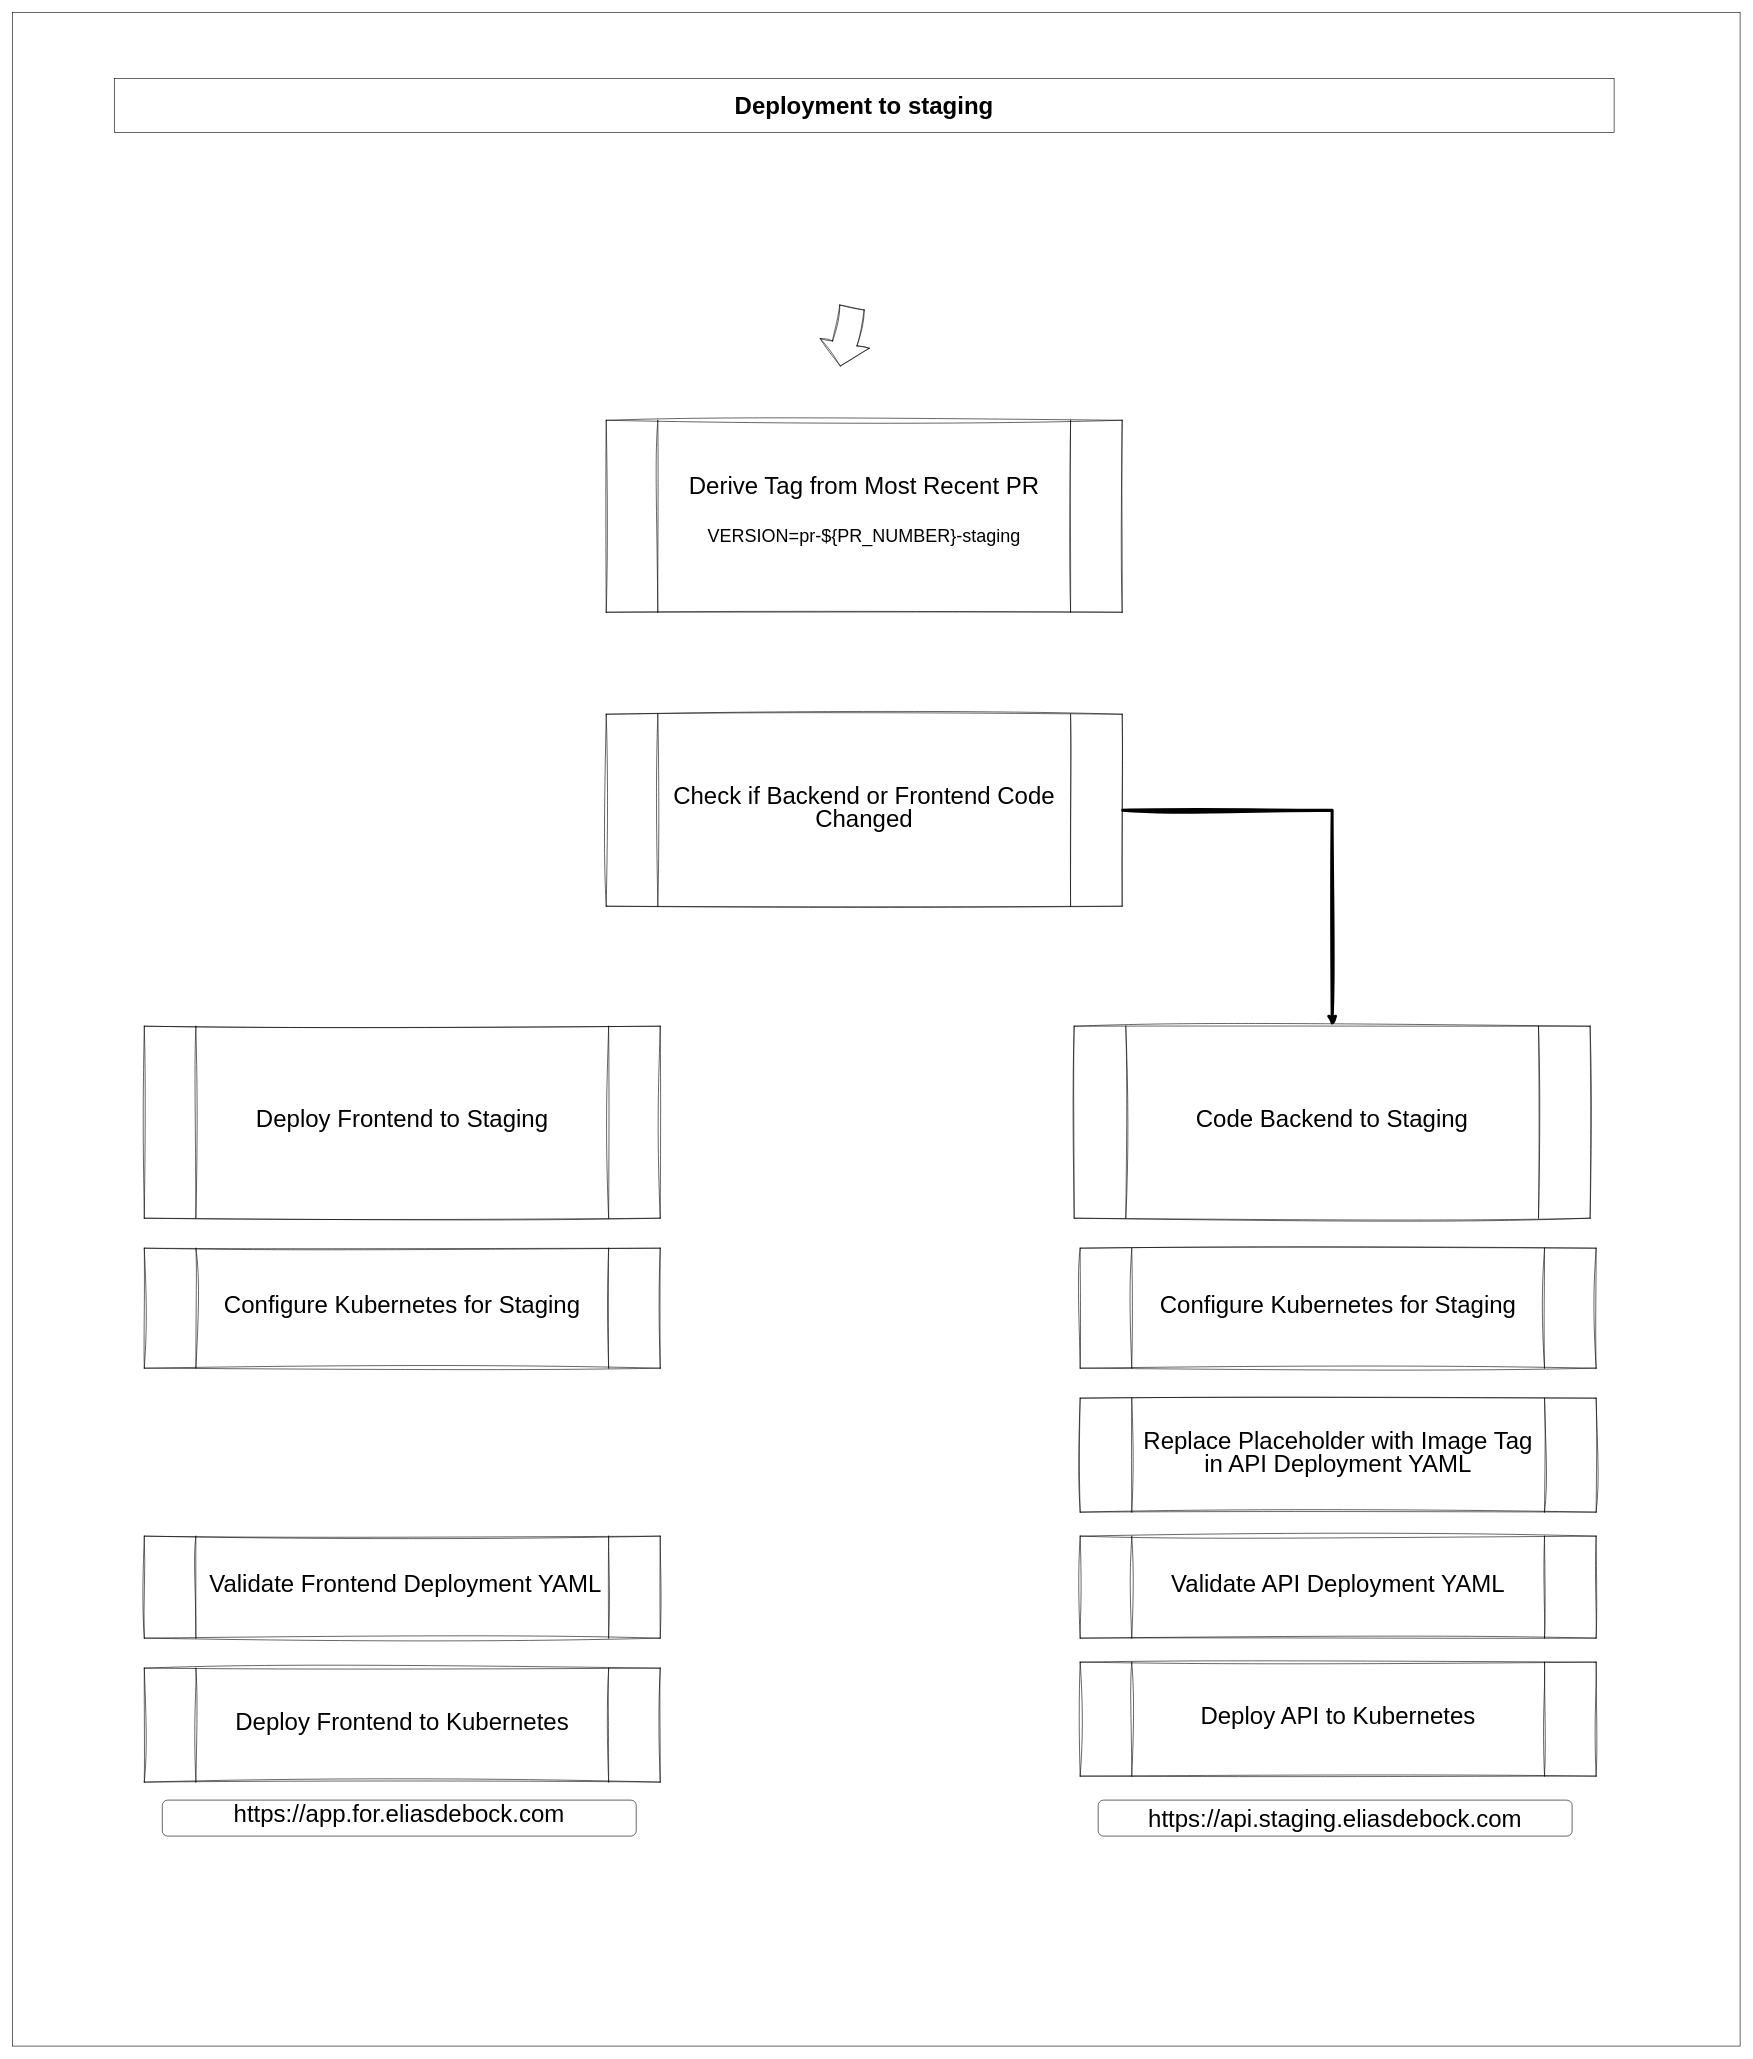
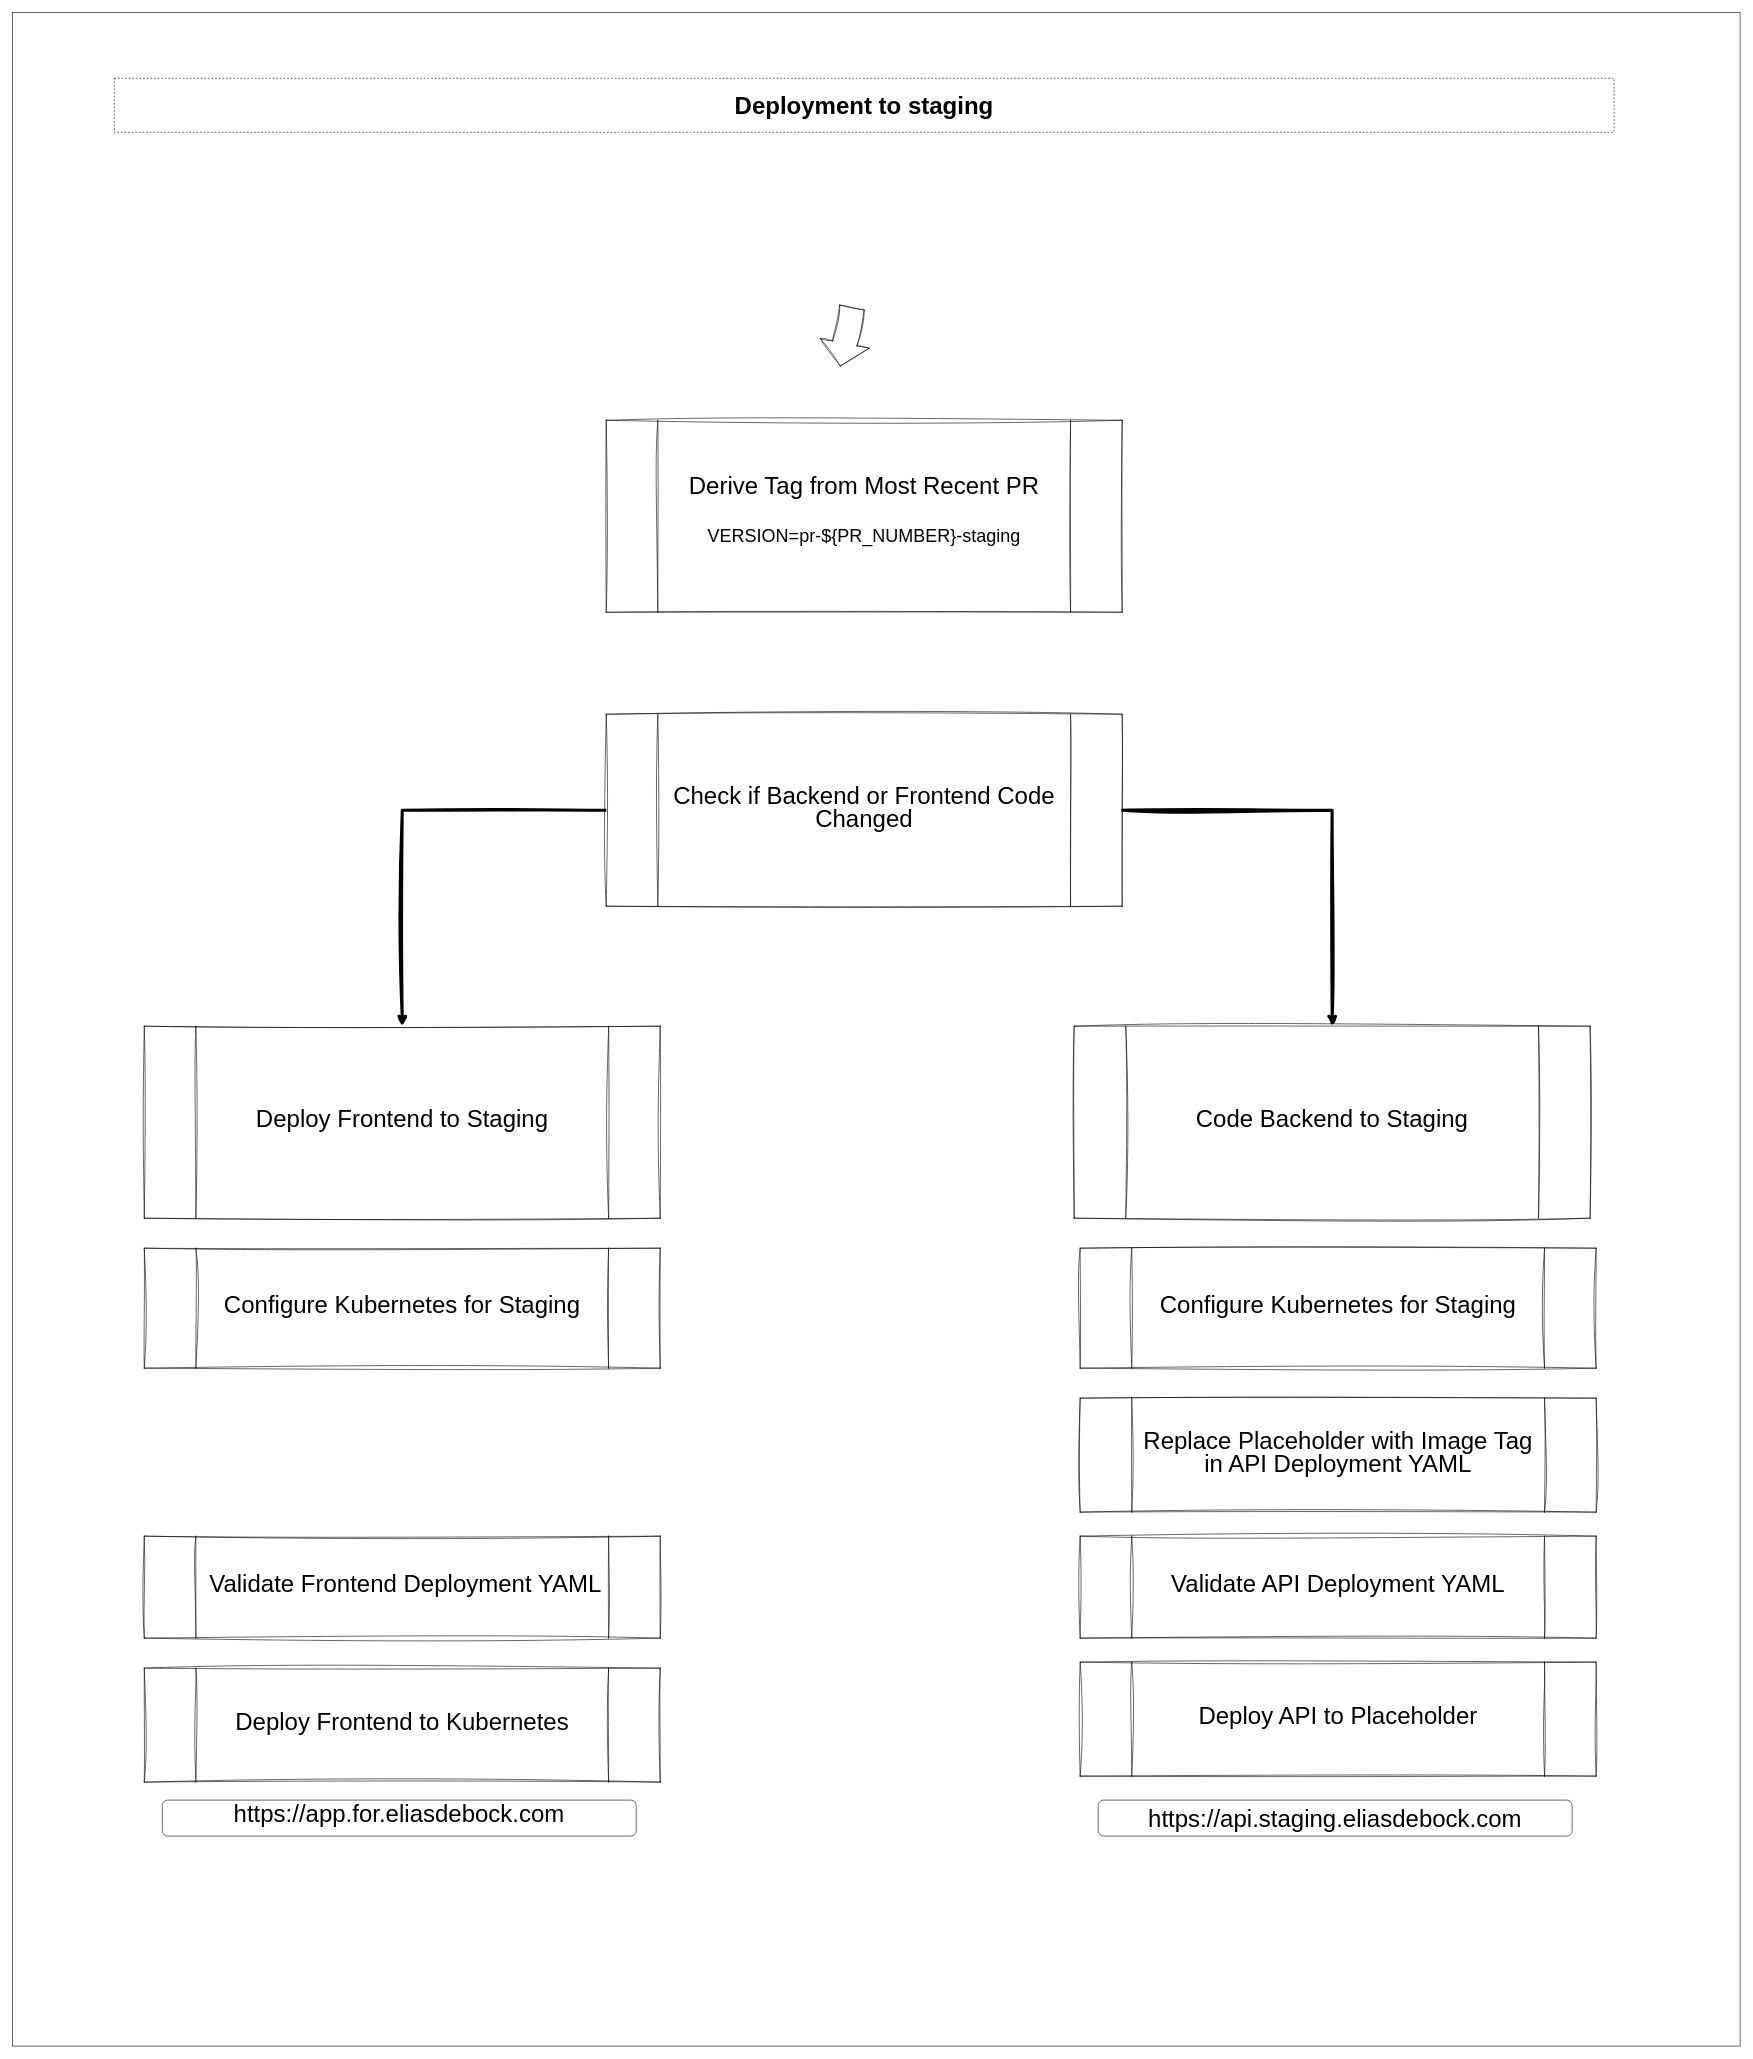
- <mxCell id="3" value="&lt;font style=&quot;font-size: 40px;&quot;&gt;&lt;b&gt;Deployment to staging&lt;/b&gt;&lt;/font&gt;" style="rounded=0;whiteSpace=wrap;html=1;" vertex="1" parent="1"><mxGeometry x="190" y="130" width="2500" height="90" as="geometry" /></mxCell>
+ <mxCell id="3" value="&lt;font style=&quot;font-size: 40px;&quot;&gt;&lt;b&gt;Deployment to staging&lt;/b&gt;&lt;/font&gt;" style="rounded=0;whiteSpace=wrap;html=1;dashed=1;" vertex="1" parent="1"><mxGeometry x="190" y="130" width="2500" height="90" as="geometry" /></mxCell>
+ <mxCell id="5" style="edgeStyle=orthogonalEdgeStyle;rounded=0;orthogonalLoop=1;jettySize=auto;html=1;exitX=0;exitY=0.5;exitDx=0;exitDy=0;entryX=0.5;entryY=0;entryDx=0;entryDy=0;strokeWidth=5;sketch=1;curveFitting=1;jiggle=2;" edge="1" parent="1" source="7" target="8"><mxGeometry relative="1" as="geometry" /></mxCell>
- <mxCell id="16" value="&lt;div style=&quot;line-height: 240%;&quot;&gt;&lt;span style=&quot;font-size: 40px;&quot;&gt;Deploy API to Kubernetes&lt;/span&gt;&lt;/div&gt;" style="shape=process;whiteSpace=wrap;html=1;backgroundOutline=1;sketch=1;curveFitting=1;jiggle=2;" vertex="1" parent="1"><mxGeometry x="1800" y="2770" width="860" height="190" as="geometry" /></mxCell>
+ <mxCell id="16" value="&lt;div style=&quot;line-height: 240%;&quot;&gt;&lt;span style=&quot;font-size: 40px;&quot;&gt;Deploy API to Placeholder&lt;/span&gt;&lt;/div&gt;" style="shape=process;whiteSpace=wrap;html=1;backgroundOutline=1;sketch=1;curveFitting=1;jiggle=2;" vertex="1" parent="1"><mxGeometry x="1800" y="2770" width="860" height="190" as="geometry" /></mxCell>
